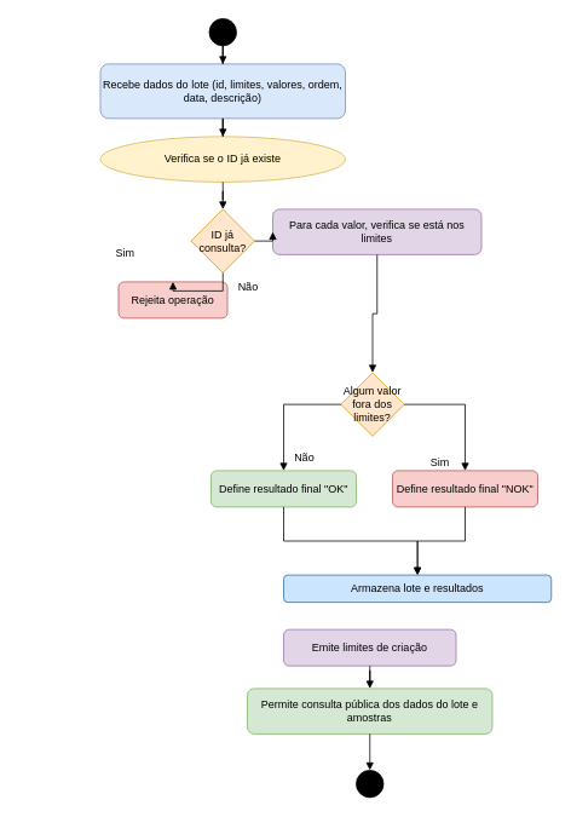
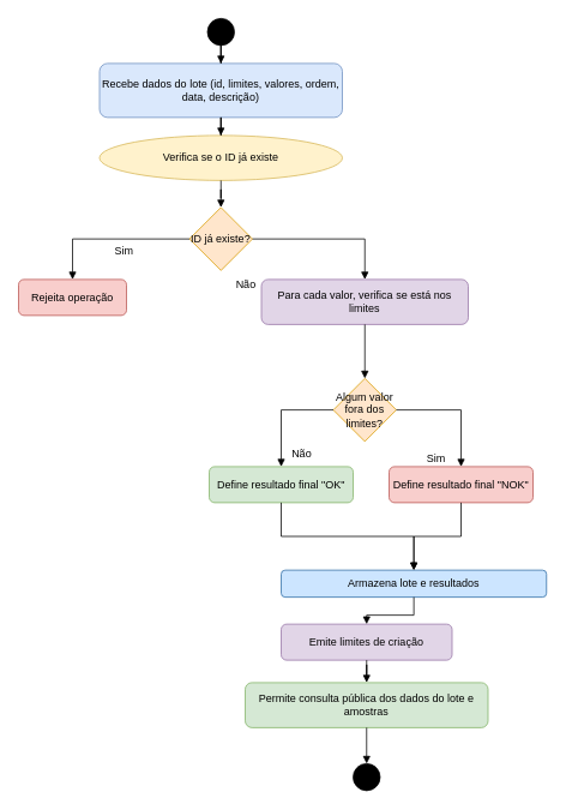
- <mxCell id="13" value="Para cada valor, verifica se está nos limites" style="rounded=1;whiteSpace=wrap;html=1;fillColor=#e1d5e7;strokeColor=#9673a6;" parent="1" vertex="1"><mxGeometry x="300" y="230" width="230" height="50" as="geometry" /></mxCell>
+ <mxCell id="13" value="Para cada valor, verifica se está nos limites" style="rounded=1;whiteSpace=wrap;html=1;fillColor=#e1d5e7;strokeColor=#9673a6;" parent="1" vertex="1"><mxGeometry x="290" y="310" width="230" height="50" as="geometry" /></mxCell>
- <mxCell id="7" value="ID já consulta?" style="rhombus;whiteSpace=wrap;html=1;aspect=fixed;fillColor=#ffe6cc;strokeColor=#d79b00;" parent="1" vertex="1"><mxGeometry x="210" y="230" width="70" height="70" as="geometry" /></mxCell>
+ <mxCell id="7" value="ID já existe?" style="rhombus;whiteSpace=wrap;html=1;aspect=fixed;fillColor=#ffe6cc;strokeColor=#d79b00;" parent="1" vertex="1"><mxGeometry x="210" y="230" width="70" height="70" as="geometry" /></mxCell>
- <mxCell id="9" value="Rejeita operação" style="rounded=1;whiteSpace=wrap;html=1;fillColor=#f8cecc;strokeColor=#b85450;" parent="1" vertex="1"><mxGeometry x="130" y="310" width="120" height="40" as="geometry" /></mxCell>
+ <mxCell id="9" value="Rejeita operação" style="rounded=1;whiteSpace=wrap;html=1;fillColor=#f8cecc;strokeColor=#b85450;" parent="1" vertex="1"><mxGeometry x="20" y="310" width="120" height="40" as="geometry" /></mxCell>
- <mxCell id="15" value="Algum valor fora dos limites?" style="rhombus;whiteSpace=wrap;html=1;aspect=fixed;fillColor=#ffe6cc;strokeColor=#d79b00;" parent="1" vertex="1"><mxGeometry x="375" y="410" width="70" height="70" as="geometry" /></mxCell>
+ <mxCell id="15" value="Algum valor fora dos limites?" style="rhombus;whiteSpace=wrap;html=1;aspect=fixed;fillColor=#ffe6cc;strokeColor=#d79b00;" parent="1" vertex="1"><mxGeometry x="370" y="420" width="70" height="70" as="geometry" /></mxCell>
+ <mxCell id="27" style="edgeStyle=orthogonalEdgeStyle;rounded=0;orthogonalLoop=1;jettySize=auto;html=1;endArrow=block;endFill=1;" parent="1" source="23" target="26" edge="1"><mxGeometry relative="1" as="geometry" /></mxCell>
